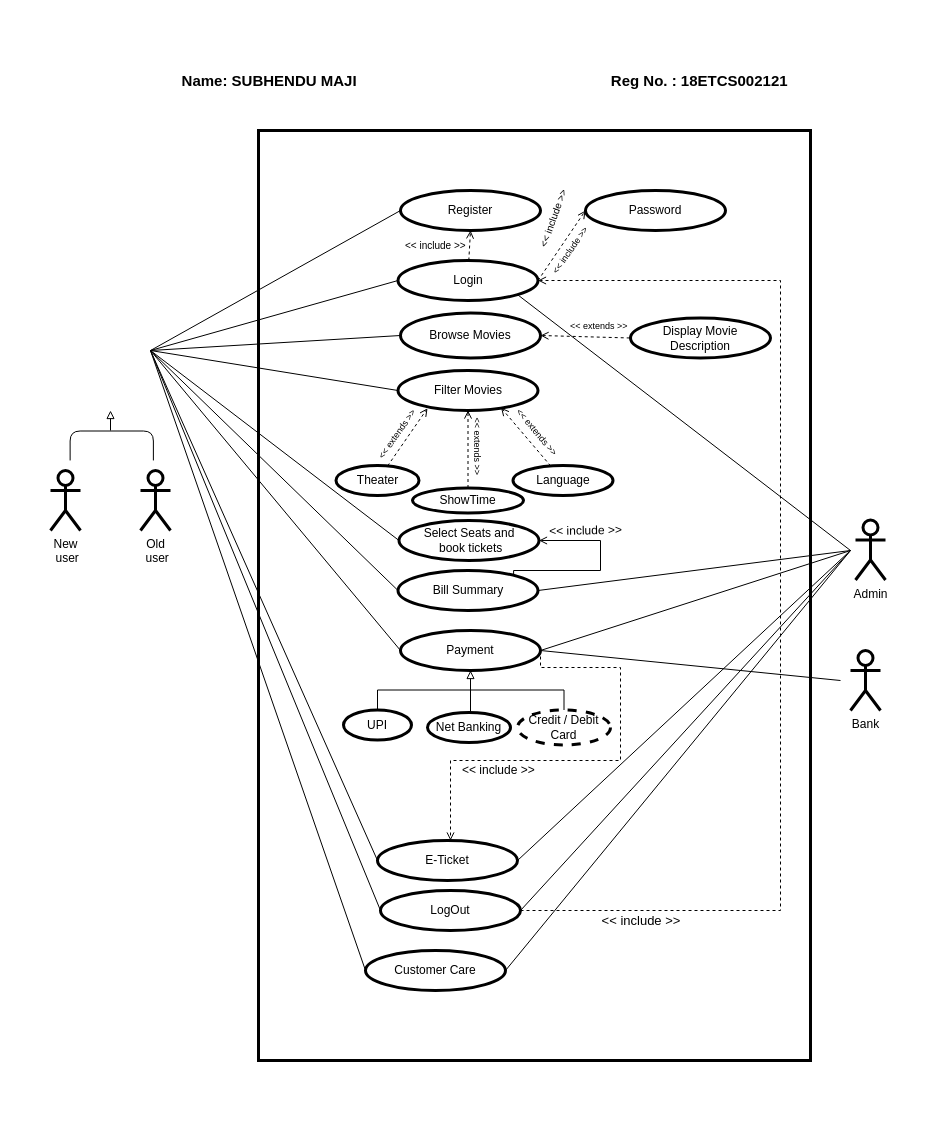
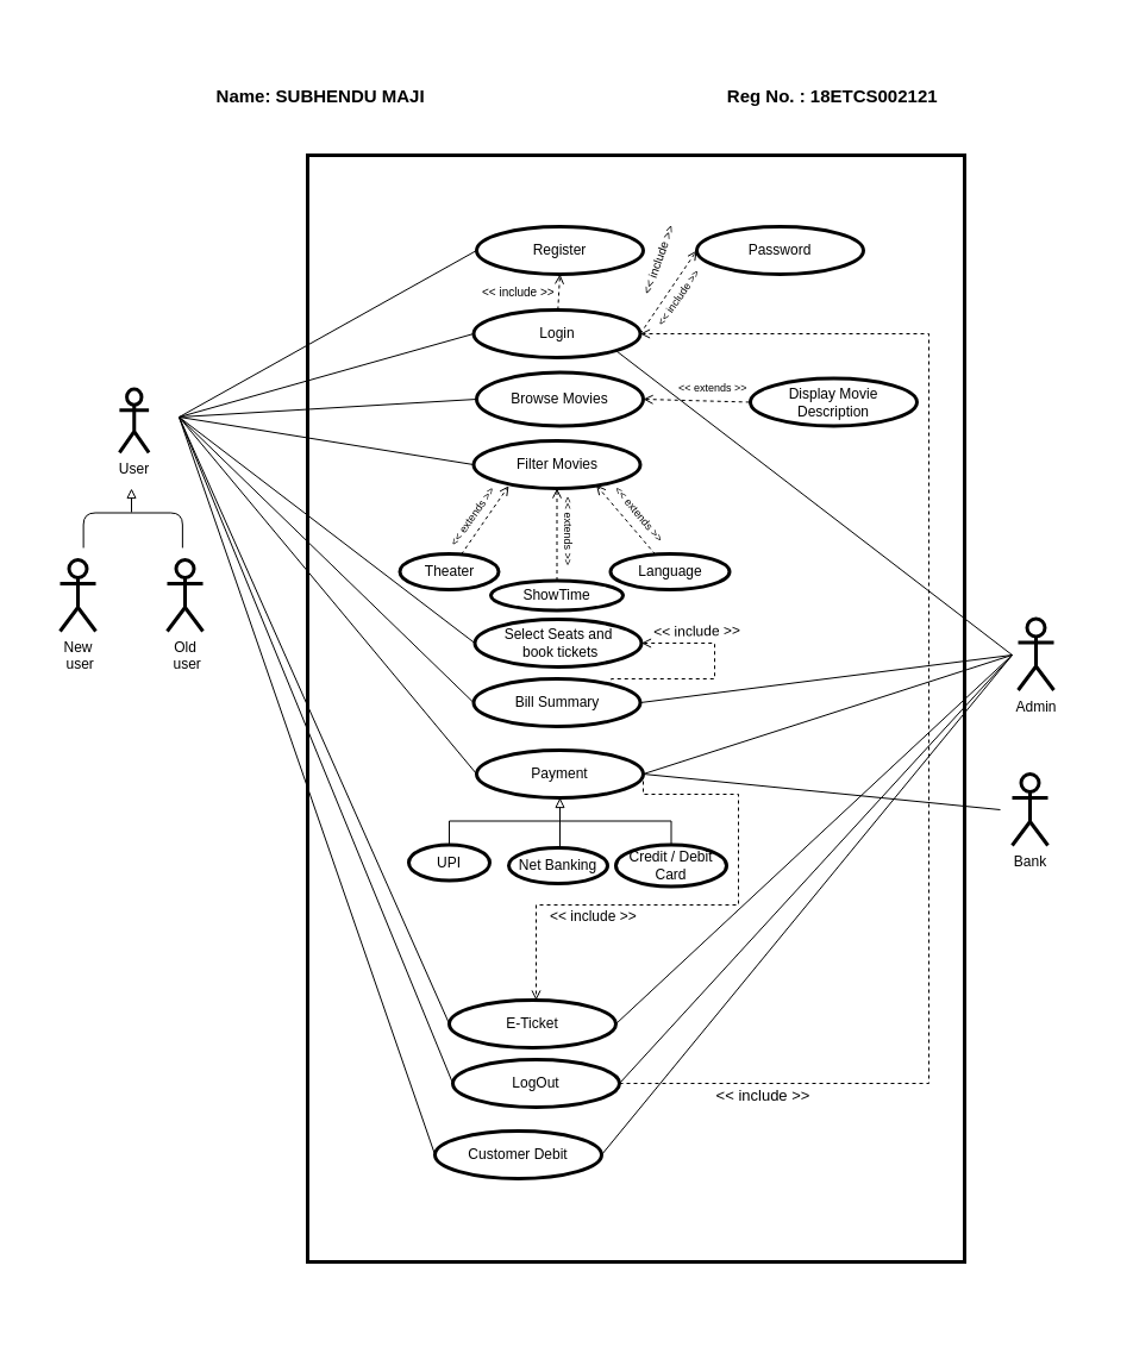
+ <mxCell id="49" value="User" style="shape=umlActor;verticalLabelPosition=bottom;labelBackgroundColor=#ffffff;verticalAlign=top;html=1;outlineConnect=0;strokeWidth=3;" parent="1" vertex="1"><mxGeometry x="99.912" y="326.5" width="24.706" height="53.333" as="geometry" /></mxCell>
- <mxCell id="27" style="edgeStyle=orthogonalEdgeStyle;rounded=0;orthogonalLoop=1;jettySize=auto;html=1;dashed=0;startArrow=open;startFill=0;endArrow=none;endFill=0;entryX=0.826;entryY=0.138;entryDx=0;entryDy=0;entryPerimeter=0;" edge="1" parent="1" source="28" target="15"><mxGeometry relative="1" as="geometry"><mxPoint x="533" y="579" as="targetPoint" /><Array as="points"><mxPoint x="600" y="540" /><mxPoint x="600" y="570" /><mxPoint x="513" y="570" /></Array></mxGeometry></mxCell>
+ <mxCell id="27" style="edgeStyle=orthogonalEdgeStyle;rounded=0;orthogonalLoop=1;jettySize=auto;html=1;dashed=1;startArrow=open;startFill=0;endArrow=none;endFill=0;entryX=0.826;entryY=0.138;entryDx=0;entryDy=0;entryPerimeter=0;" edge="1" parent="1" source="28" target="15"><mxGeometry relative="1" as="geometry"><mxPoint x="533" y="579" as="targetPoint" /><Array as="points"><mxPoint x="600" y="540" /><mxPoint x="600" y="570" /><mxPoint x="513" y="570" /></Array></mxGeometry></mxCell>
- <mxCell id="17" value="Credit / Debit Card" style="ellipse;whiteSpace=wrap;html=1;fillColor=none;strokeWidth=3;dashed=1;" parent="1" vertex="1"><mxGeometry x="517" y="709.5" width="93" height="35" as="geometry" /></mxCell>
+ <mxCell id="17" value="Credit / Debit Card" style="ellipse;whiteSpace=wrap;html=1;fillColor=none;strokeWidth=3;" parent="1" vertex="1"><mxGeometry x="517" y="709.5" width="93" height="35" as="geometry" /></mxCell>
- <mxCell id="57" value="Customer Care" style="ellipse;whiteSpace=wrap;html=1;fillColor=none;strokeWidth=3;" vertex="1" parent="1"><mxGeometry x="365" y="950" width="140" height="40" as="geometry" /></mxCell>
+ <mxCell id="57" value="Customer Debit" style="ellipse;whiteSpace=wrap;html=1;fillColor=none;strokeWidth=3;" vertex="1" parent="1"><mxGeometry x="365" y="950" width="140" height="40" as="geometry" /></mxCell>
